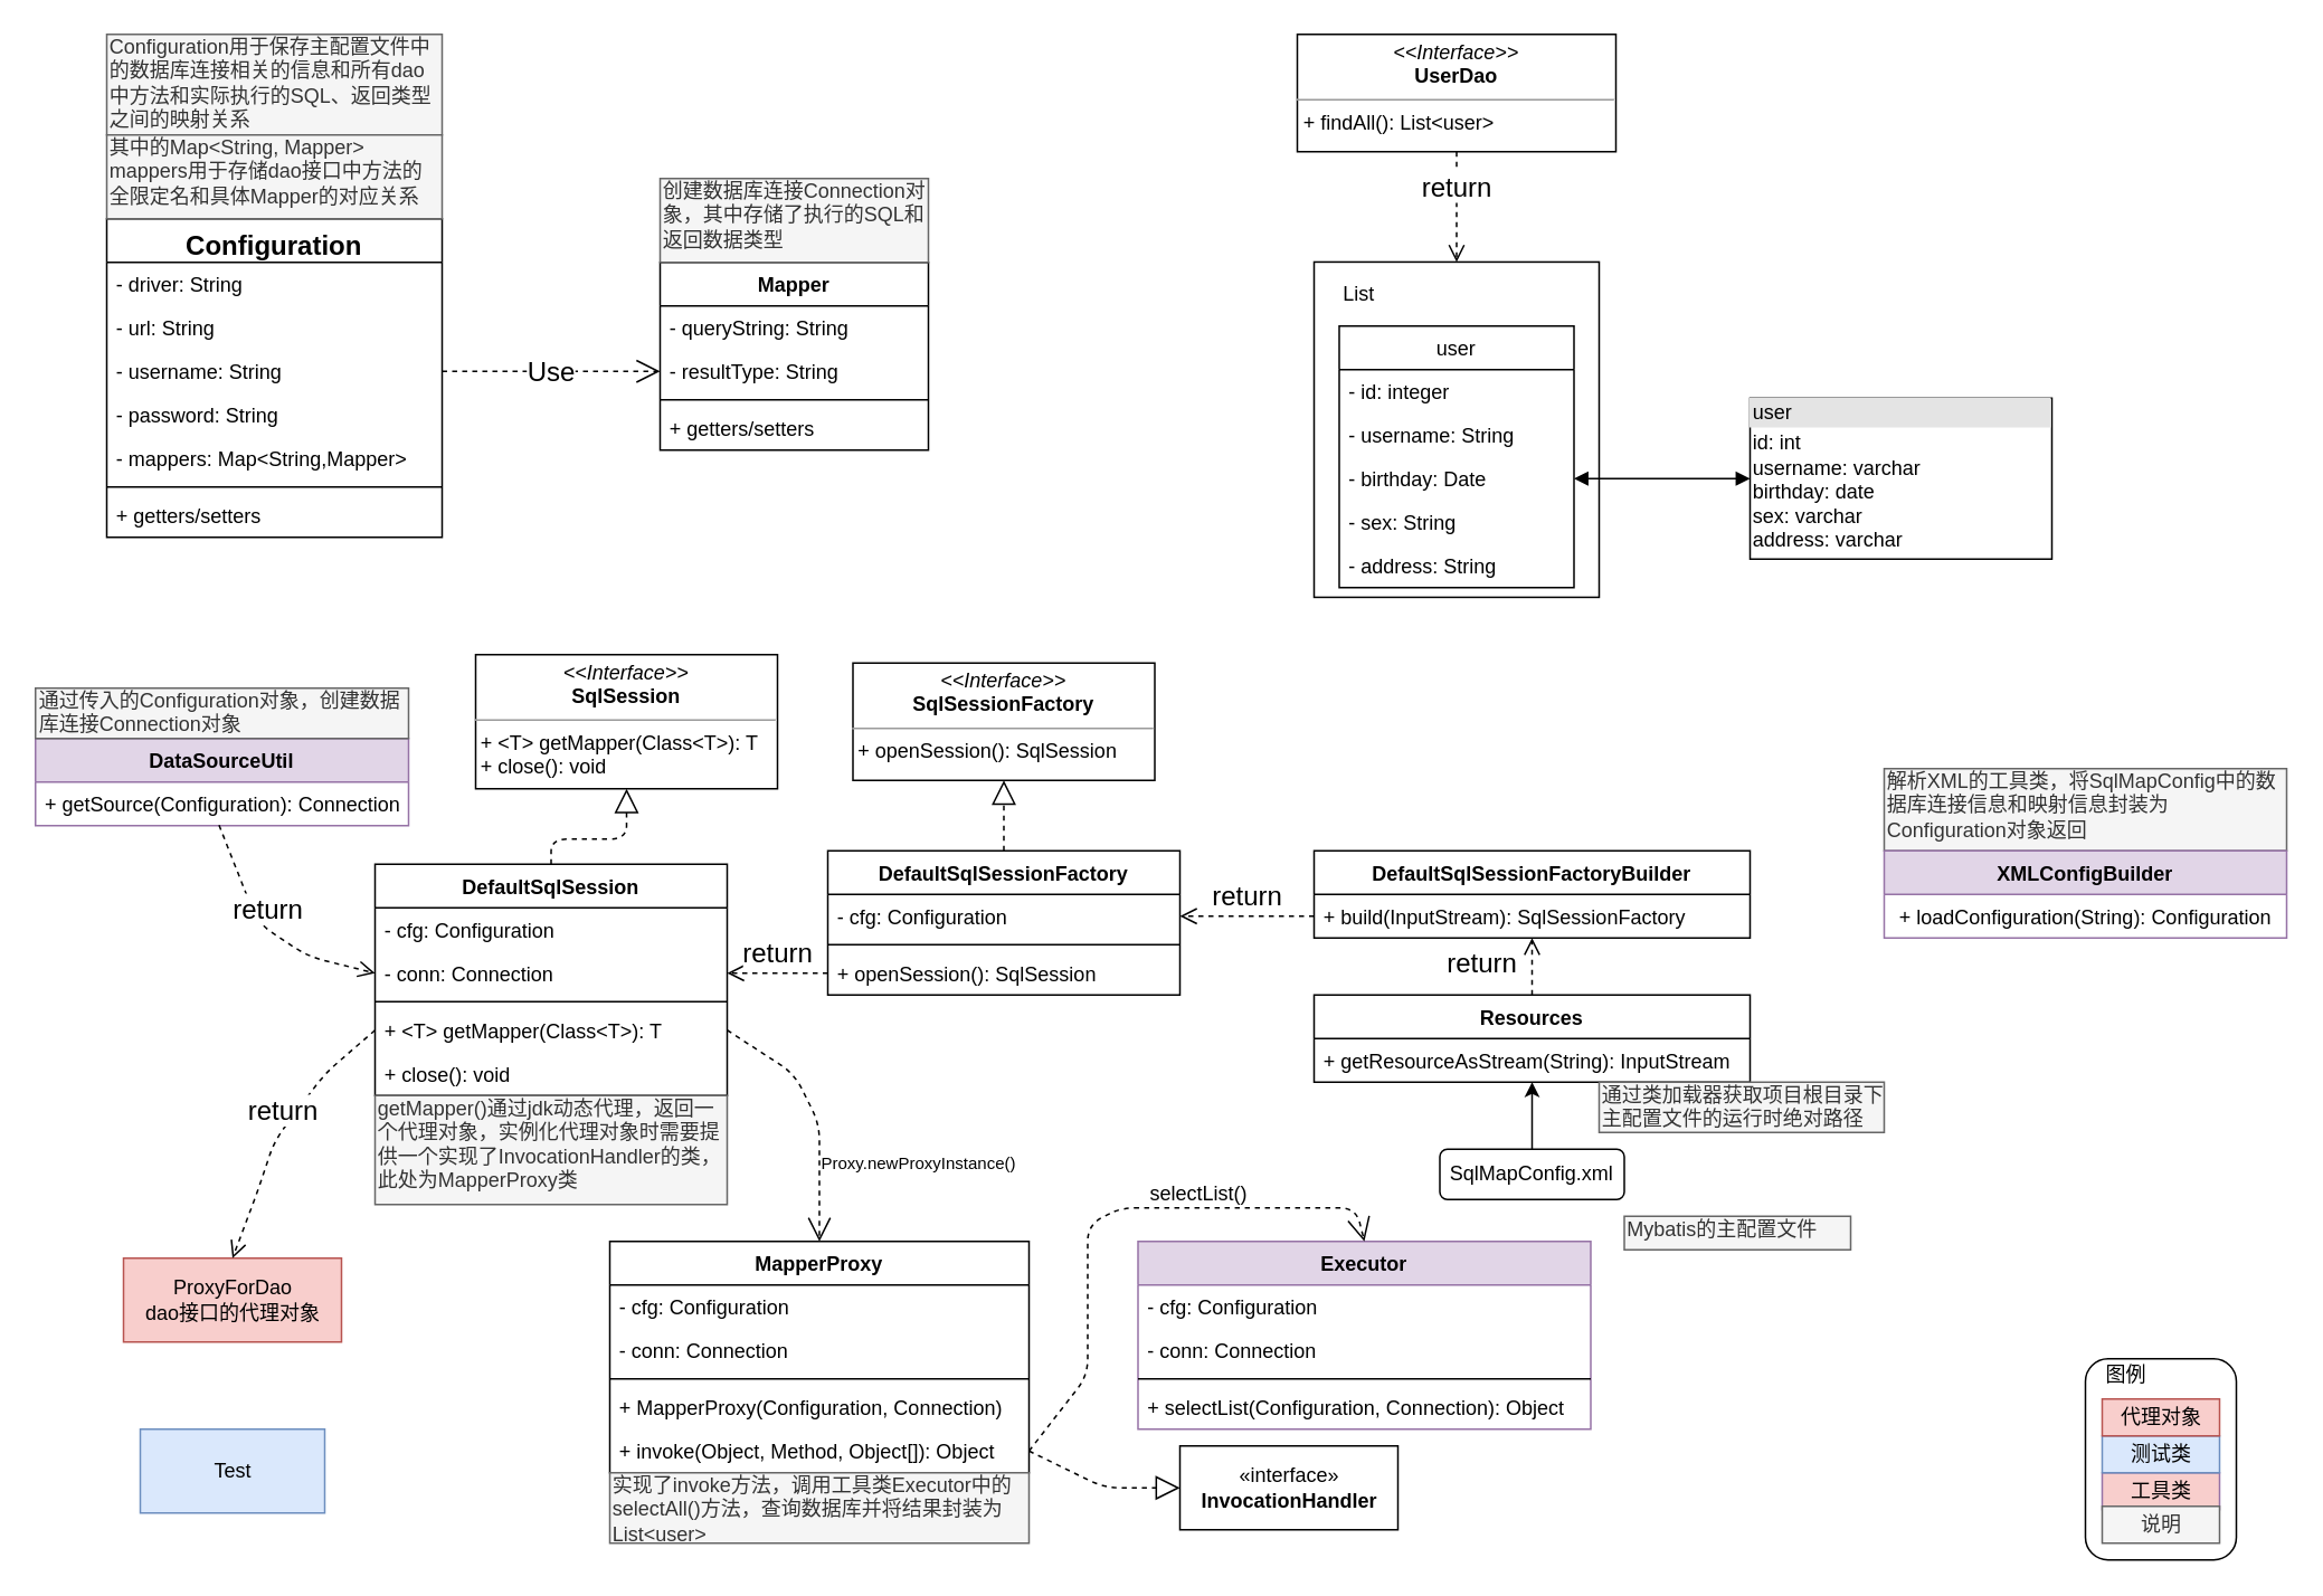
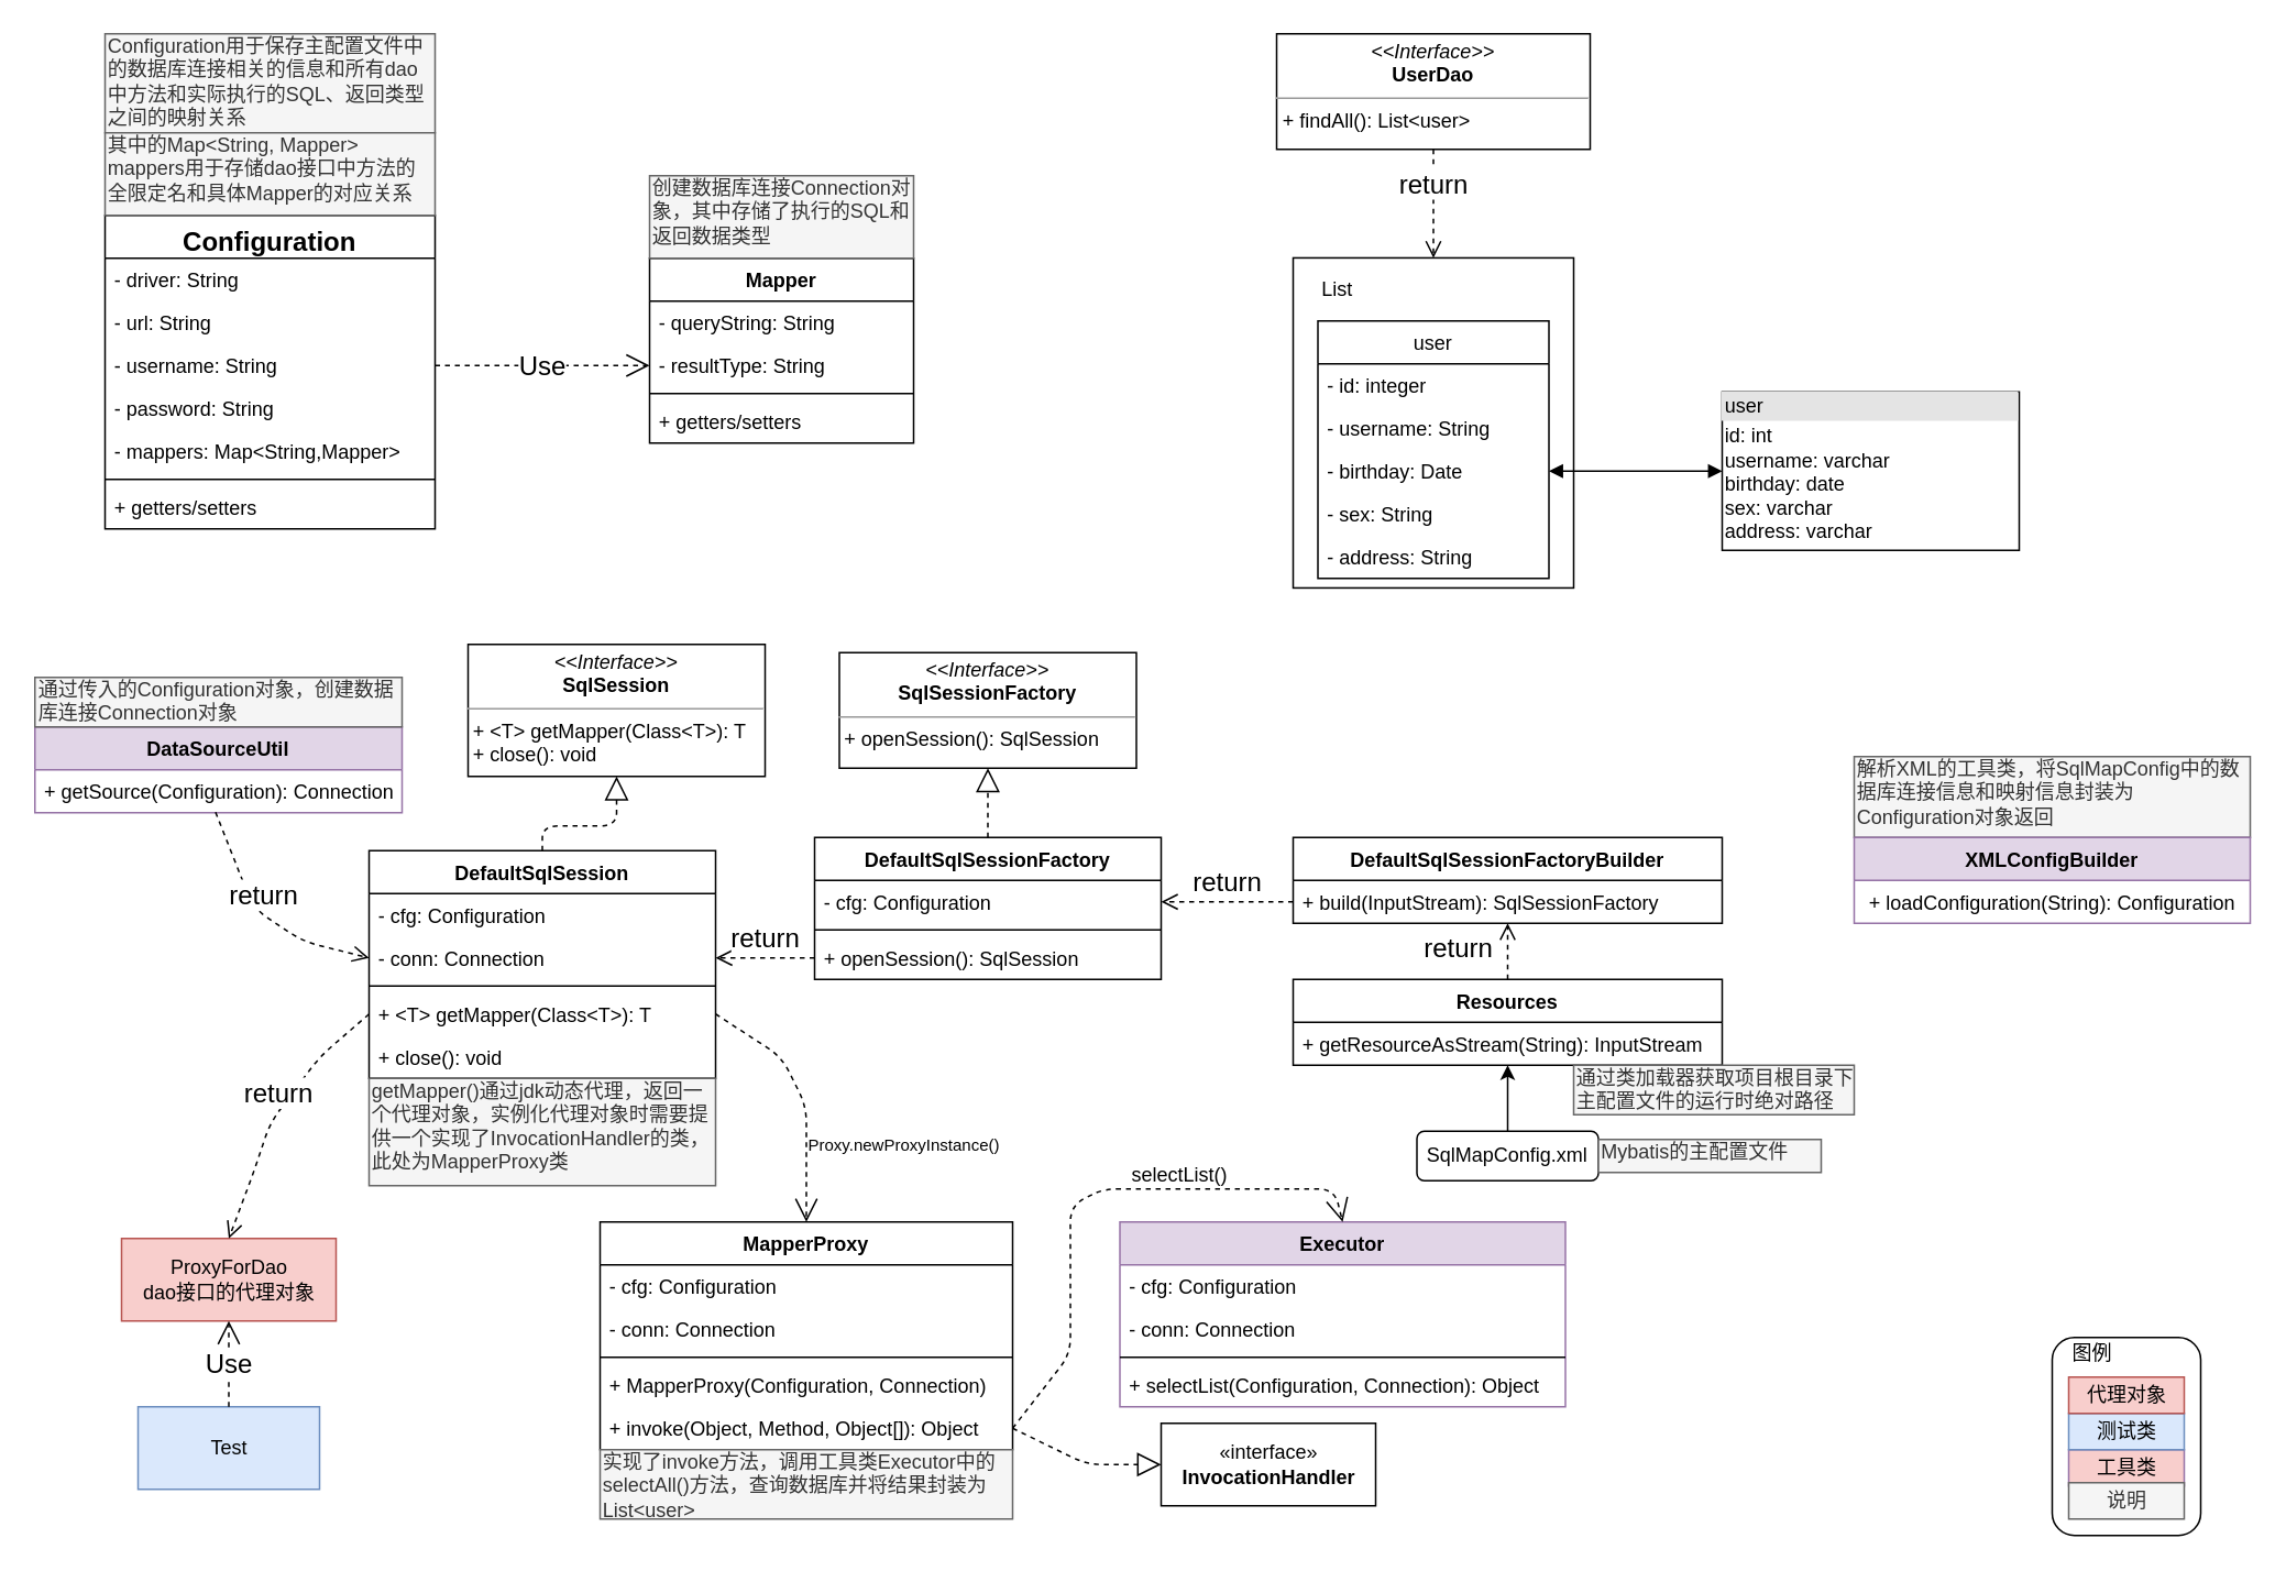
- <mxCell id="80" value="Mybatis的主配置文件" style="shape=note;whiteSpace=wrap;html=1;size=0;verticalAlign=top;align=left;spacingTop=-6;fillColor=#f5f5f5;strokeColor=#666666;fontColor=#333333;" vertex="1" parent="1"><mxGeometry x="968" y="725" width="135" height="20" as="geometry" /></mxCell>
+ <mxCell id="80" value="Mybatis的主配置文件" style="shape=note;whiteSpace=wrap;html=1;size=0;verticalAlign=top;align=left;spacingTop=-6;fillColor=#f5f5f5;strokeColor=#666666;fontColor=#333333;" vertex="1" parent="1"><mxGeometry x="968" y="690" width="135" height="20" as="geometry" /></mxCell>
+ <mxCell id="78" value="Use" style="endArrow=open;endSize=12;dashed=1;html=1;fontSize=16;exitX=0.5;exitY=0;exitDx=0;exitDy=0;entryX=0.5;entryY=1;entryDx=0;entryDy=0;" edge="1" parent="1" source="77" target="41"><mxGeometry width="160" relative="1" as="geometry"><mxPoint x="63" y="830" as="sourcePoint" /><mxPoint x="223" y="830" as="targetPoint" /></mxGeometry></mxCell>
